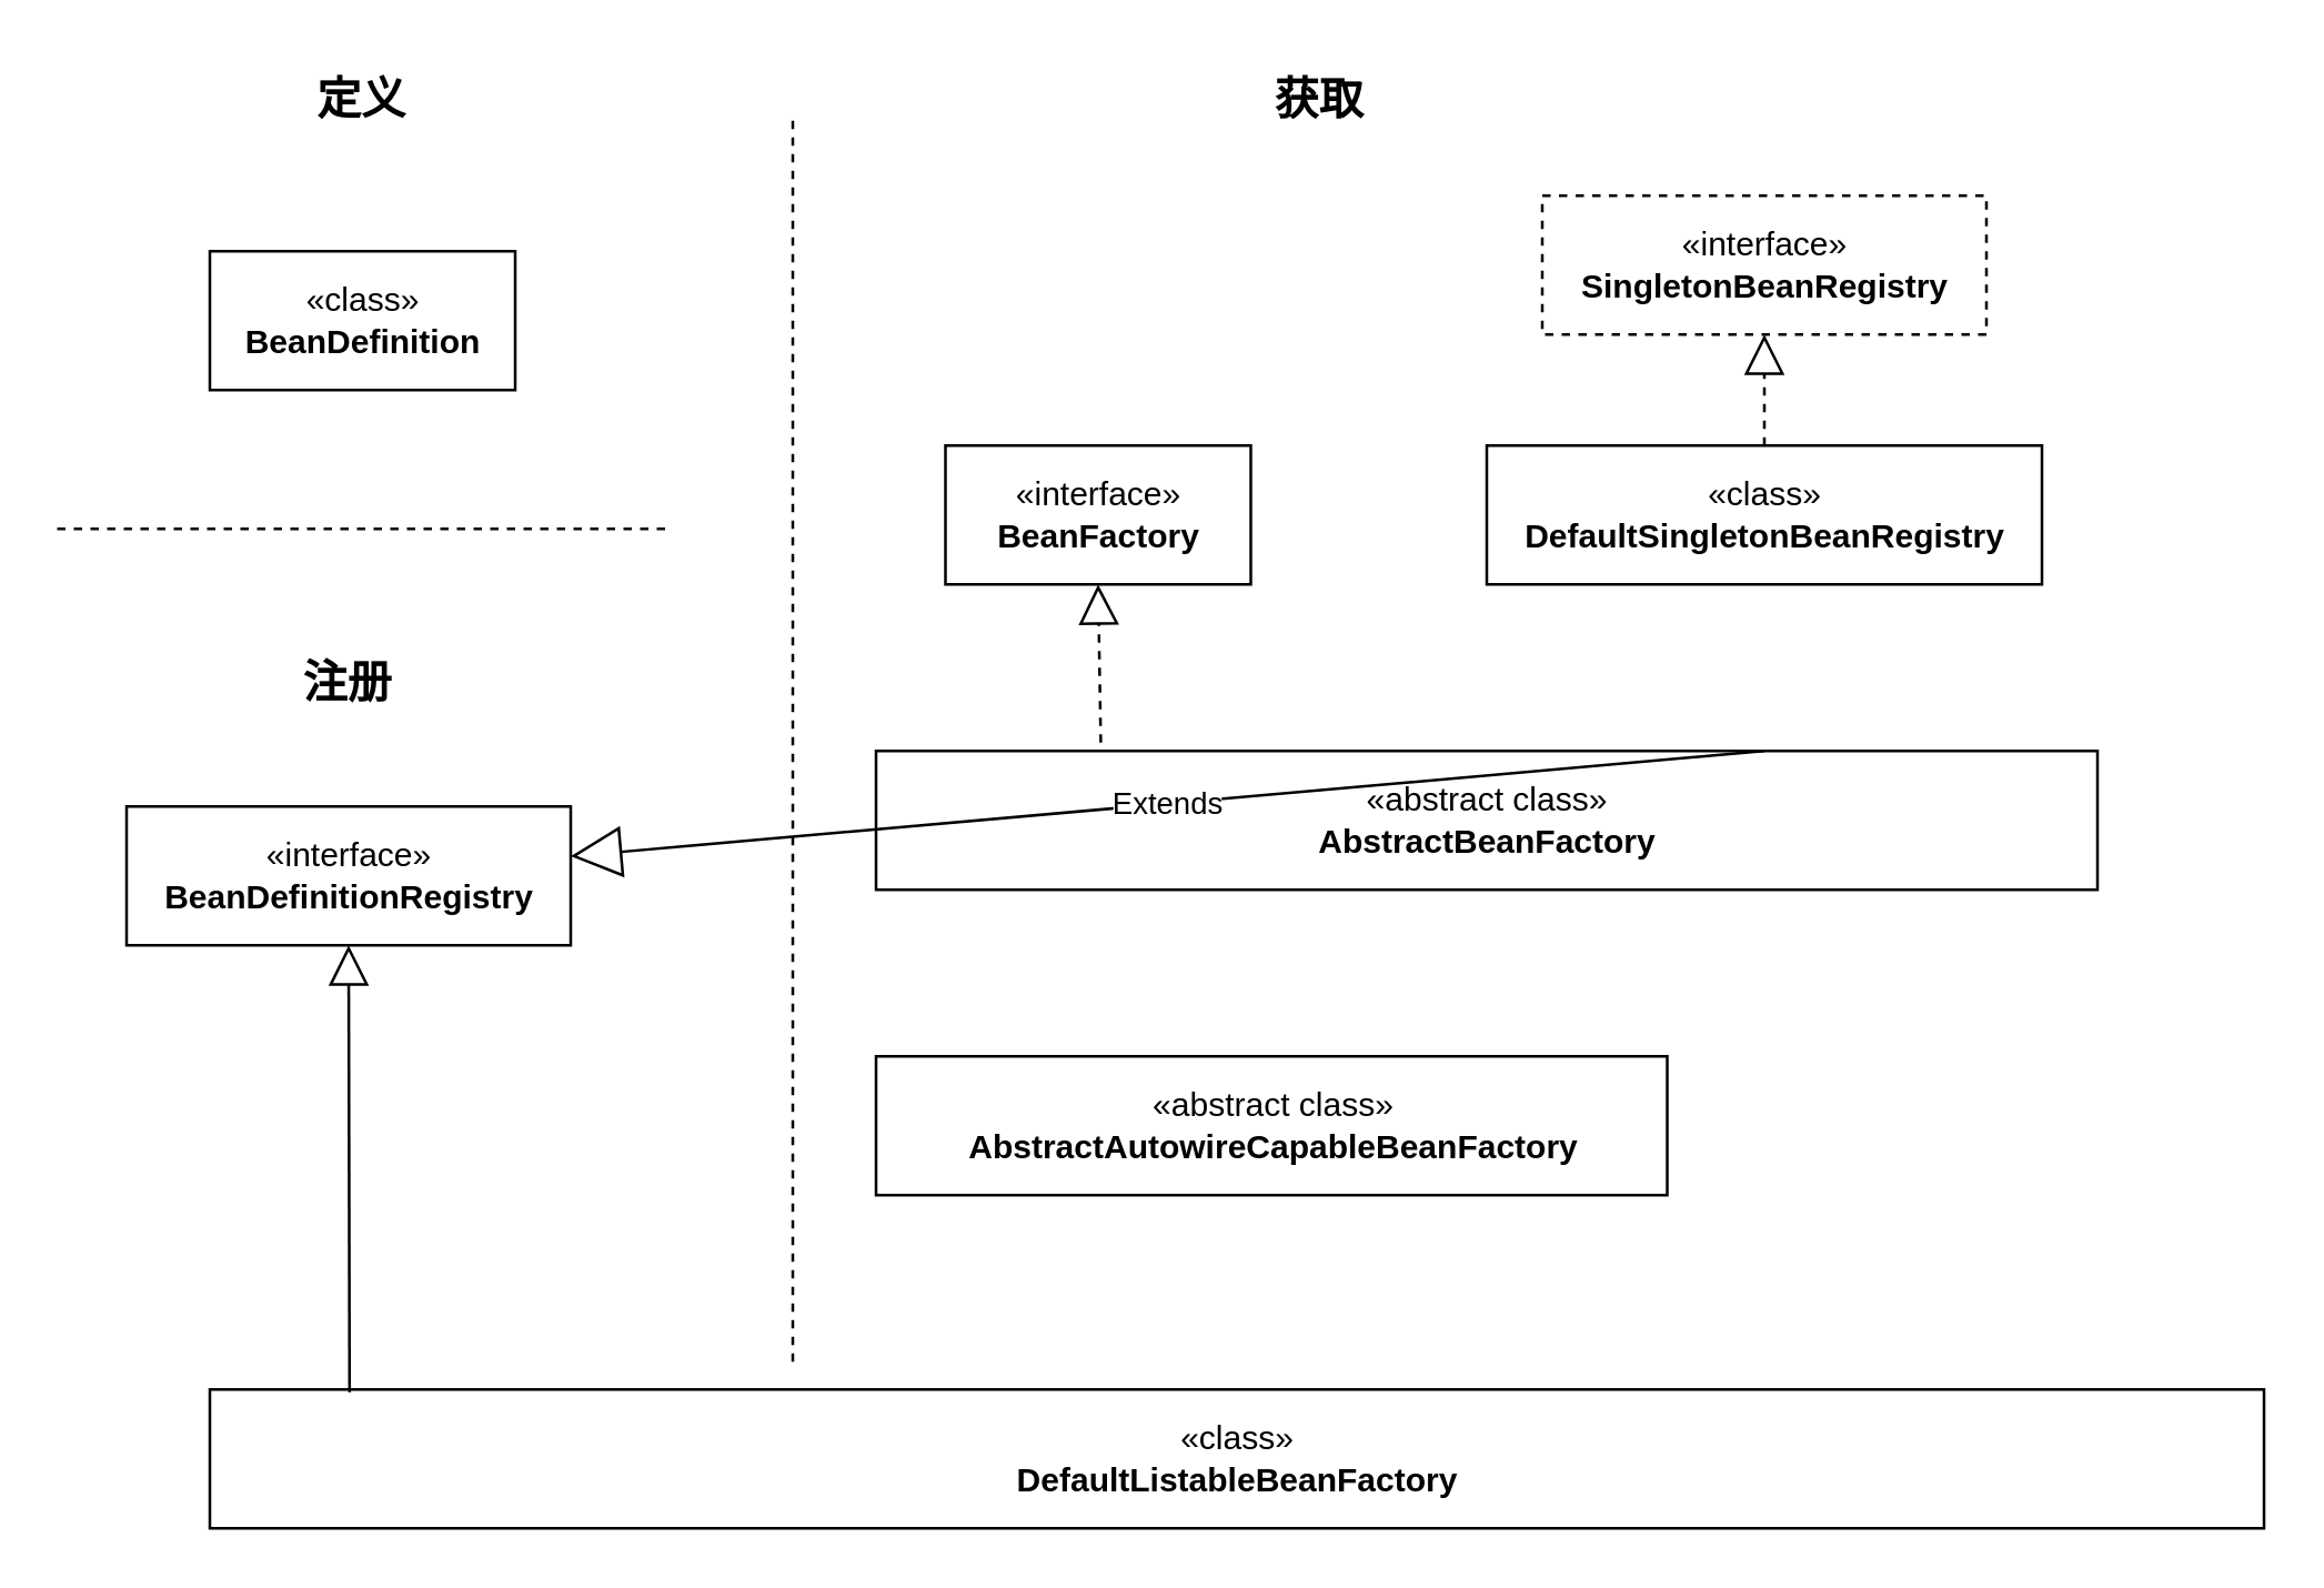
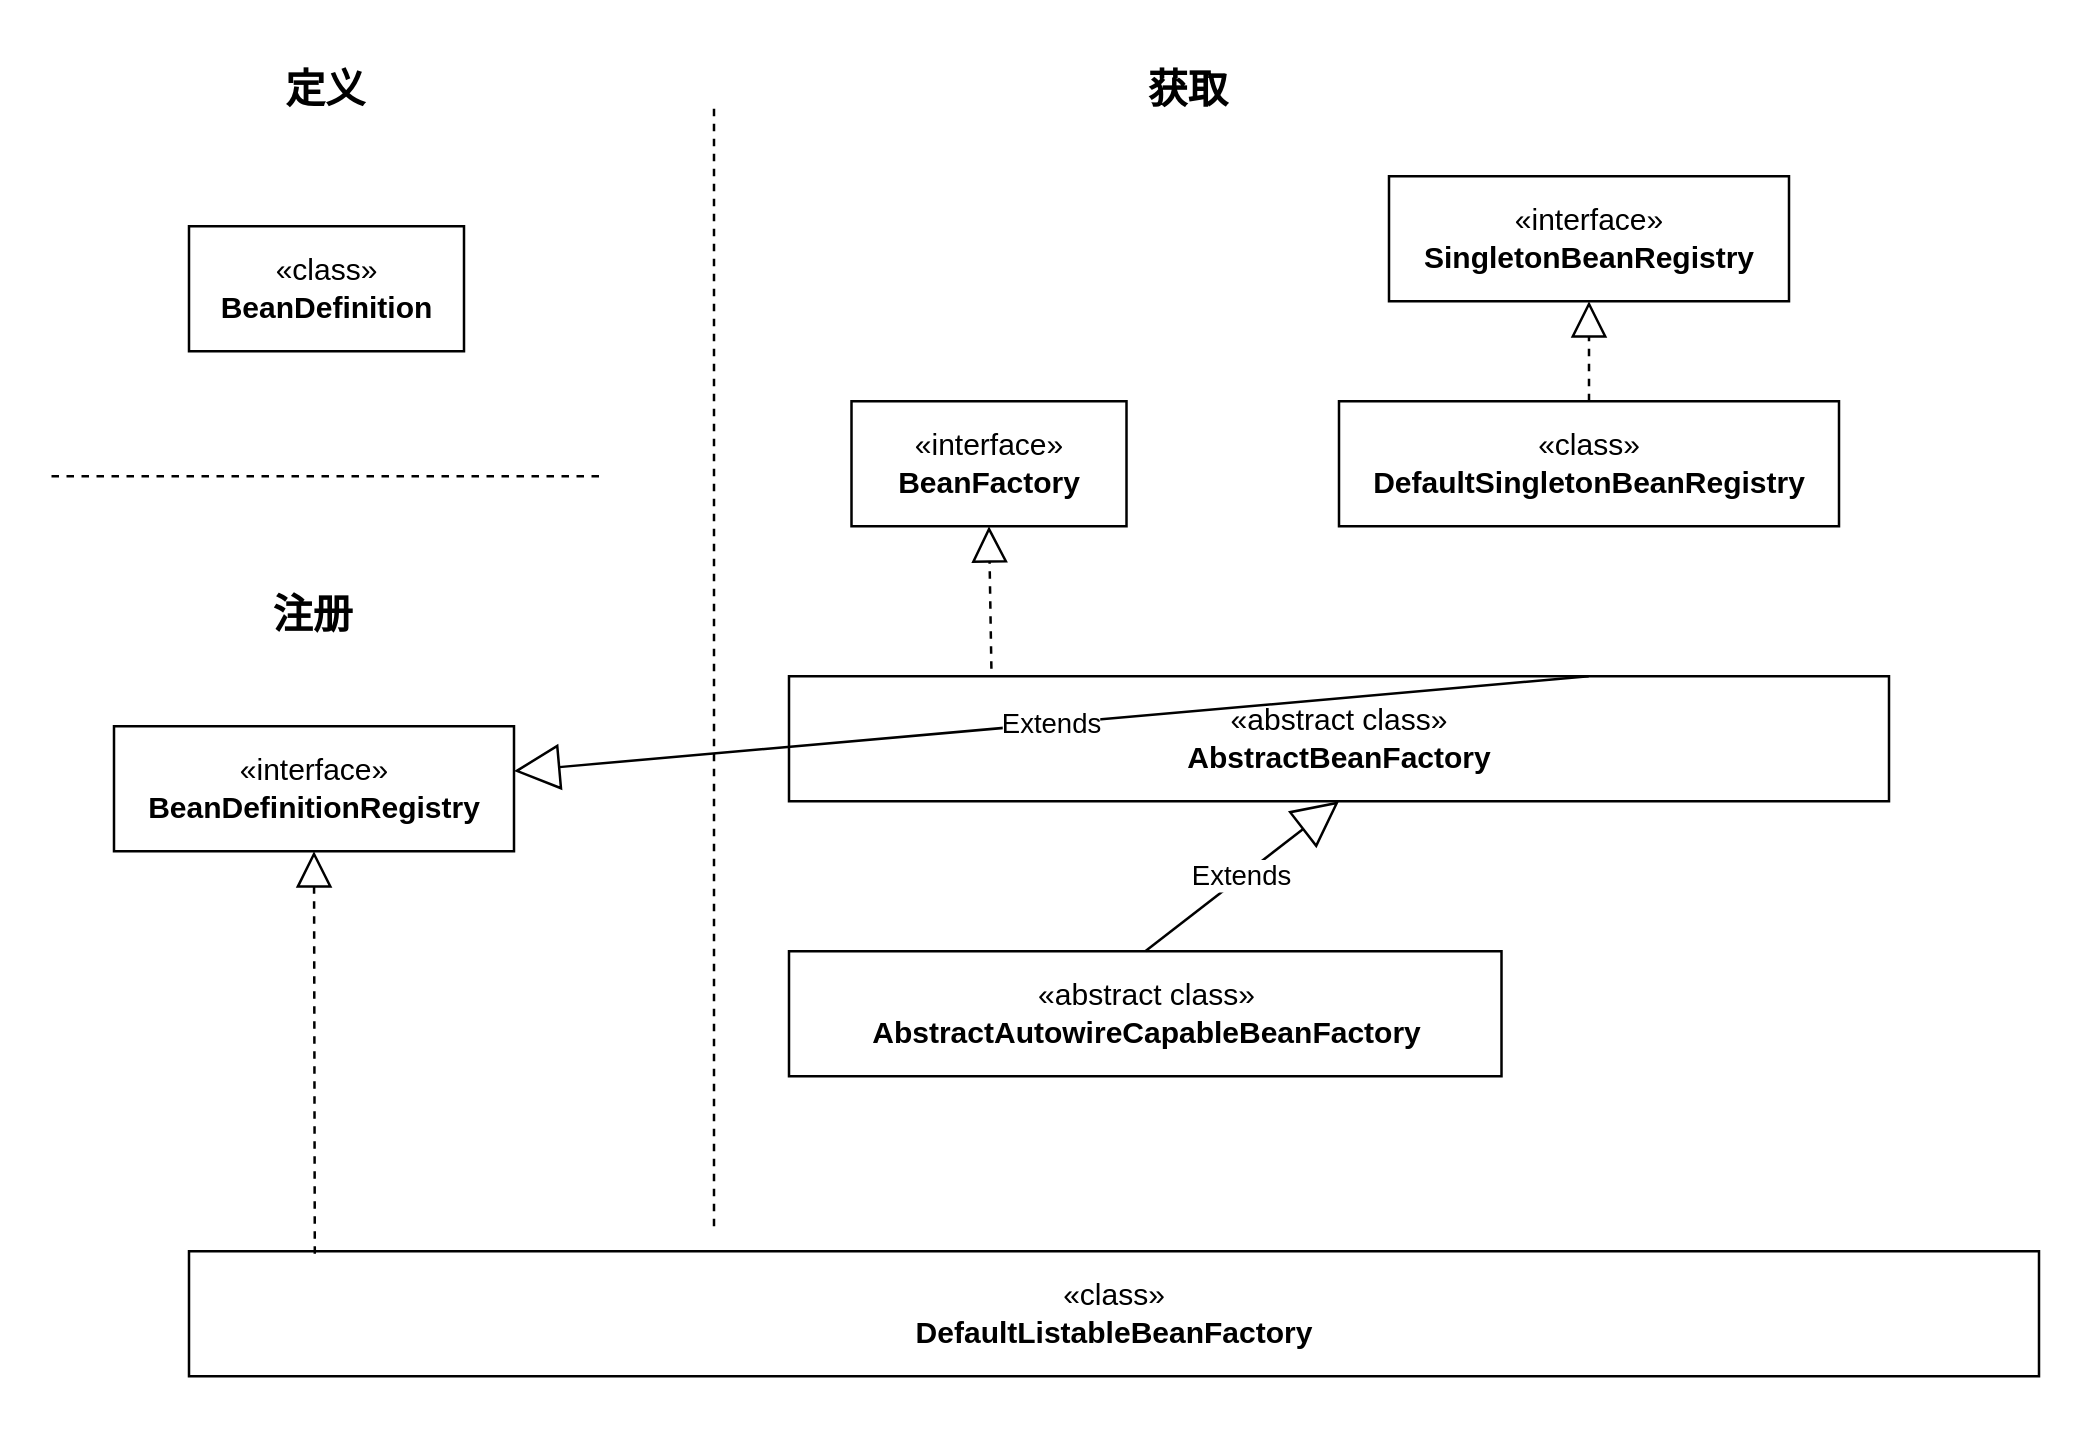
- <mxCell id="7" value="«interface»&lt;br&gt;&lt;b&gt;SingletonBeanRegistry&lt;/b&gt;" style="html=1;dashed=1;" parent="1" vertex="1"><mxGeometry x="555" y="70" width="160" height="50" as="geometry" /></mxCell>
+ <mxCell id="7" value="«interface»&lt;br&gt;&lt;b&gt;SingletonBeanRegistry&lt;/b&gt;" style="html=1;" parent="1" vertex="1"><mxGeometry x="555" y="70" width="160" height="50" as="geometry" /></mxCell>
+ <mxCell id="11" value="Extends" style="endArrow=block;endSize=16;endFill=0;html=1;rounded=0;entryX=0.5;entryY=1;entryDx=0;entryDy=0;exitX=0.5;exitY=0;exitDx=0;exitDy=0;" parent="1" source="4" target="3" edge="1"><mxGeometry width="160" relative="1" as="geometry"><mxPoint x="394" y="380" as="sourcePoint" /><mxPoint x="510" y="330" as="targetPoint" /></mxGeometry></mxCell>
- <mxCell id="13" value="" style="endArrow=block;dashed=0;endFill=0;endSize=12;html=1;rounded=0;entryX=0.5;entryY=1;entryDx=0;entryDy=0;exitX=0.068;exitY=0.02;exitDx=0;exitDy=0;exitPerimeter=0;" parent="1" source="6" target="5" edge="1"><mxGeometry width="160" relative="1" as="geometry"><mxPoint x="115" y="480" as="sourcePoint" /><mxPoint x="275" y="340" as="targetPoint" /></mxGeometry></mxCell>
+ <mxCell id="13" value="" style="endArrow=block;dashed=1;endFill=0;endSize=12;html=1;rounded=0;entryX=0.5;entryY=1;entryDx=0;entryDy=0;exitX=0.068;exitY=0.02;exitDx=0;exitDy=0;exitPerimeter=0;" parent="1" source="6" target="5" edge="1"><mxGeometry width="160" relative="1" as="geometry"><mxPoint x="115" y="480" as="sourcePoint" /><mxPoint x="275" y="340" as="targetPoint" /></mxGeometry></mxCell>
